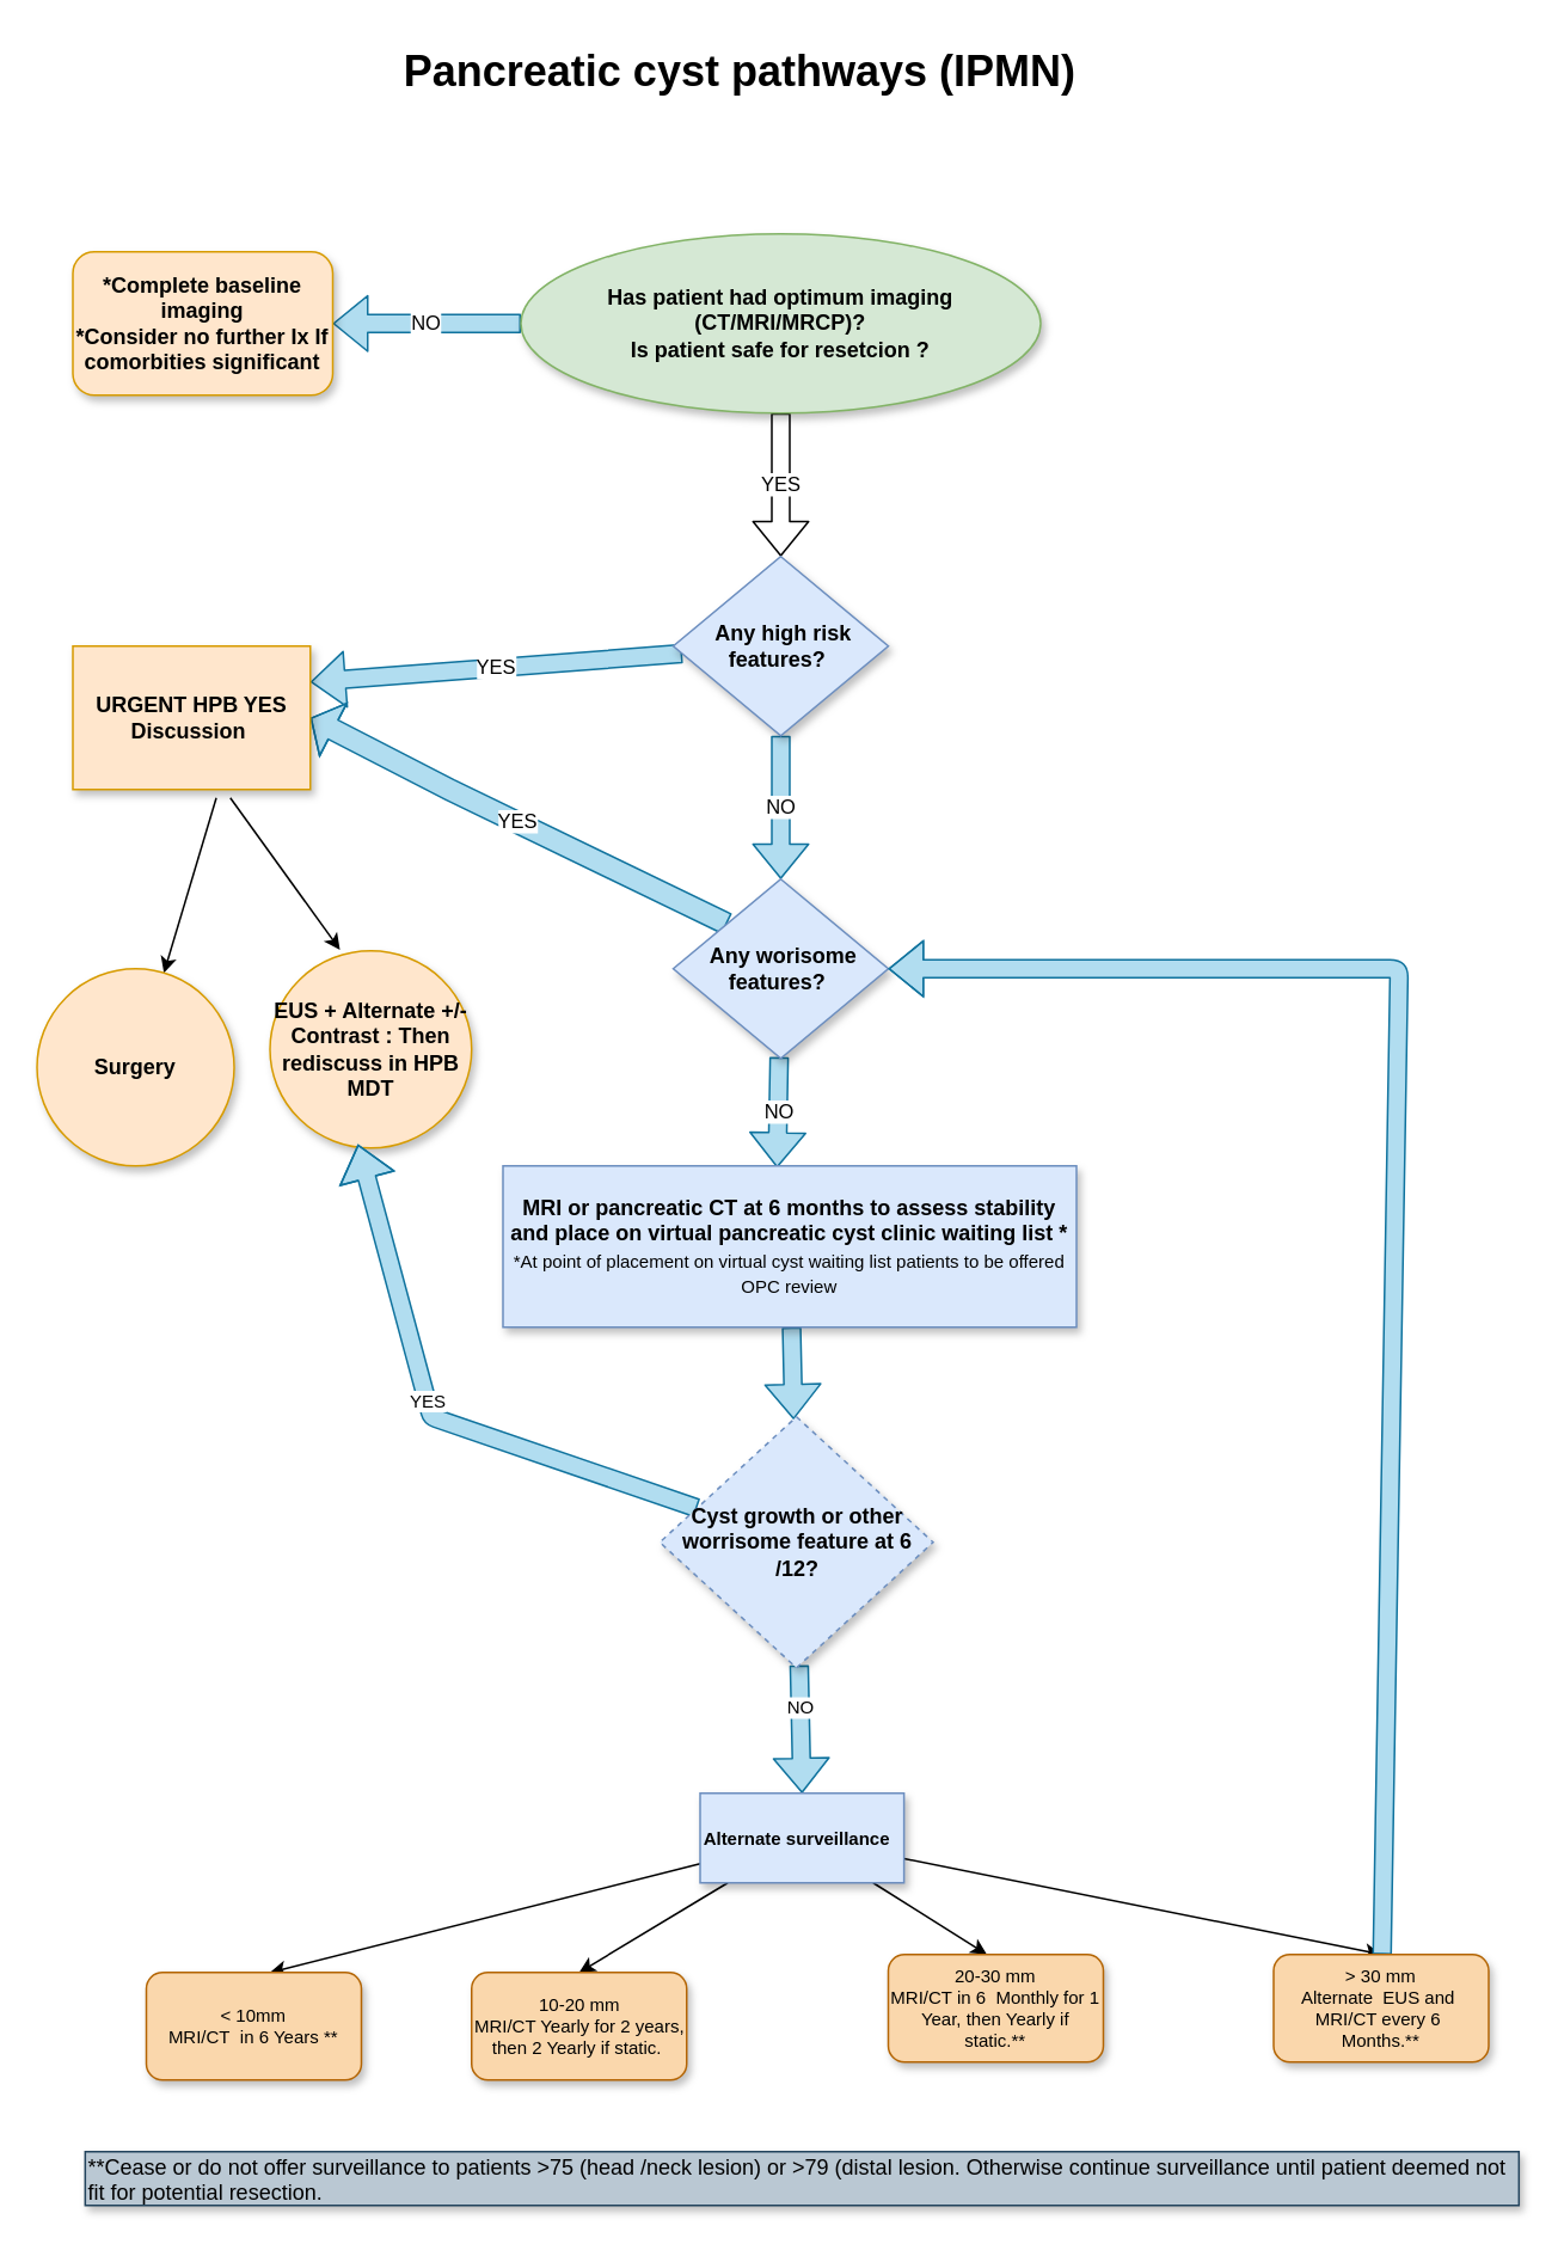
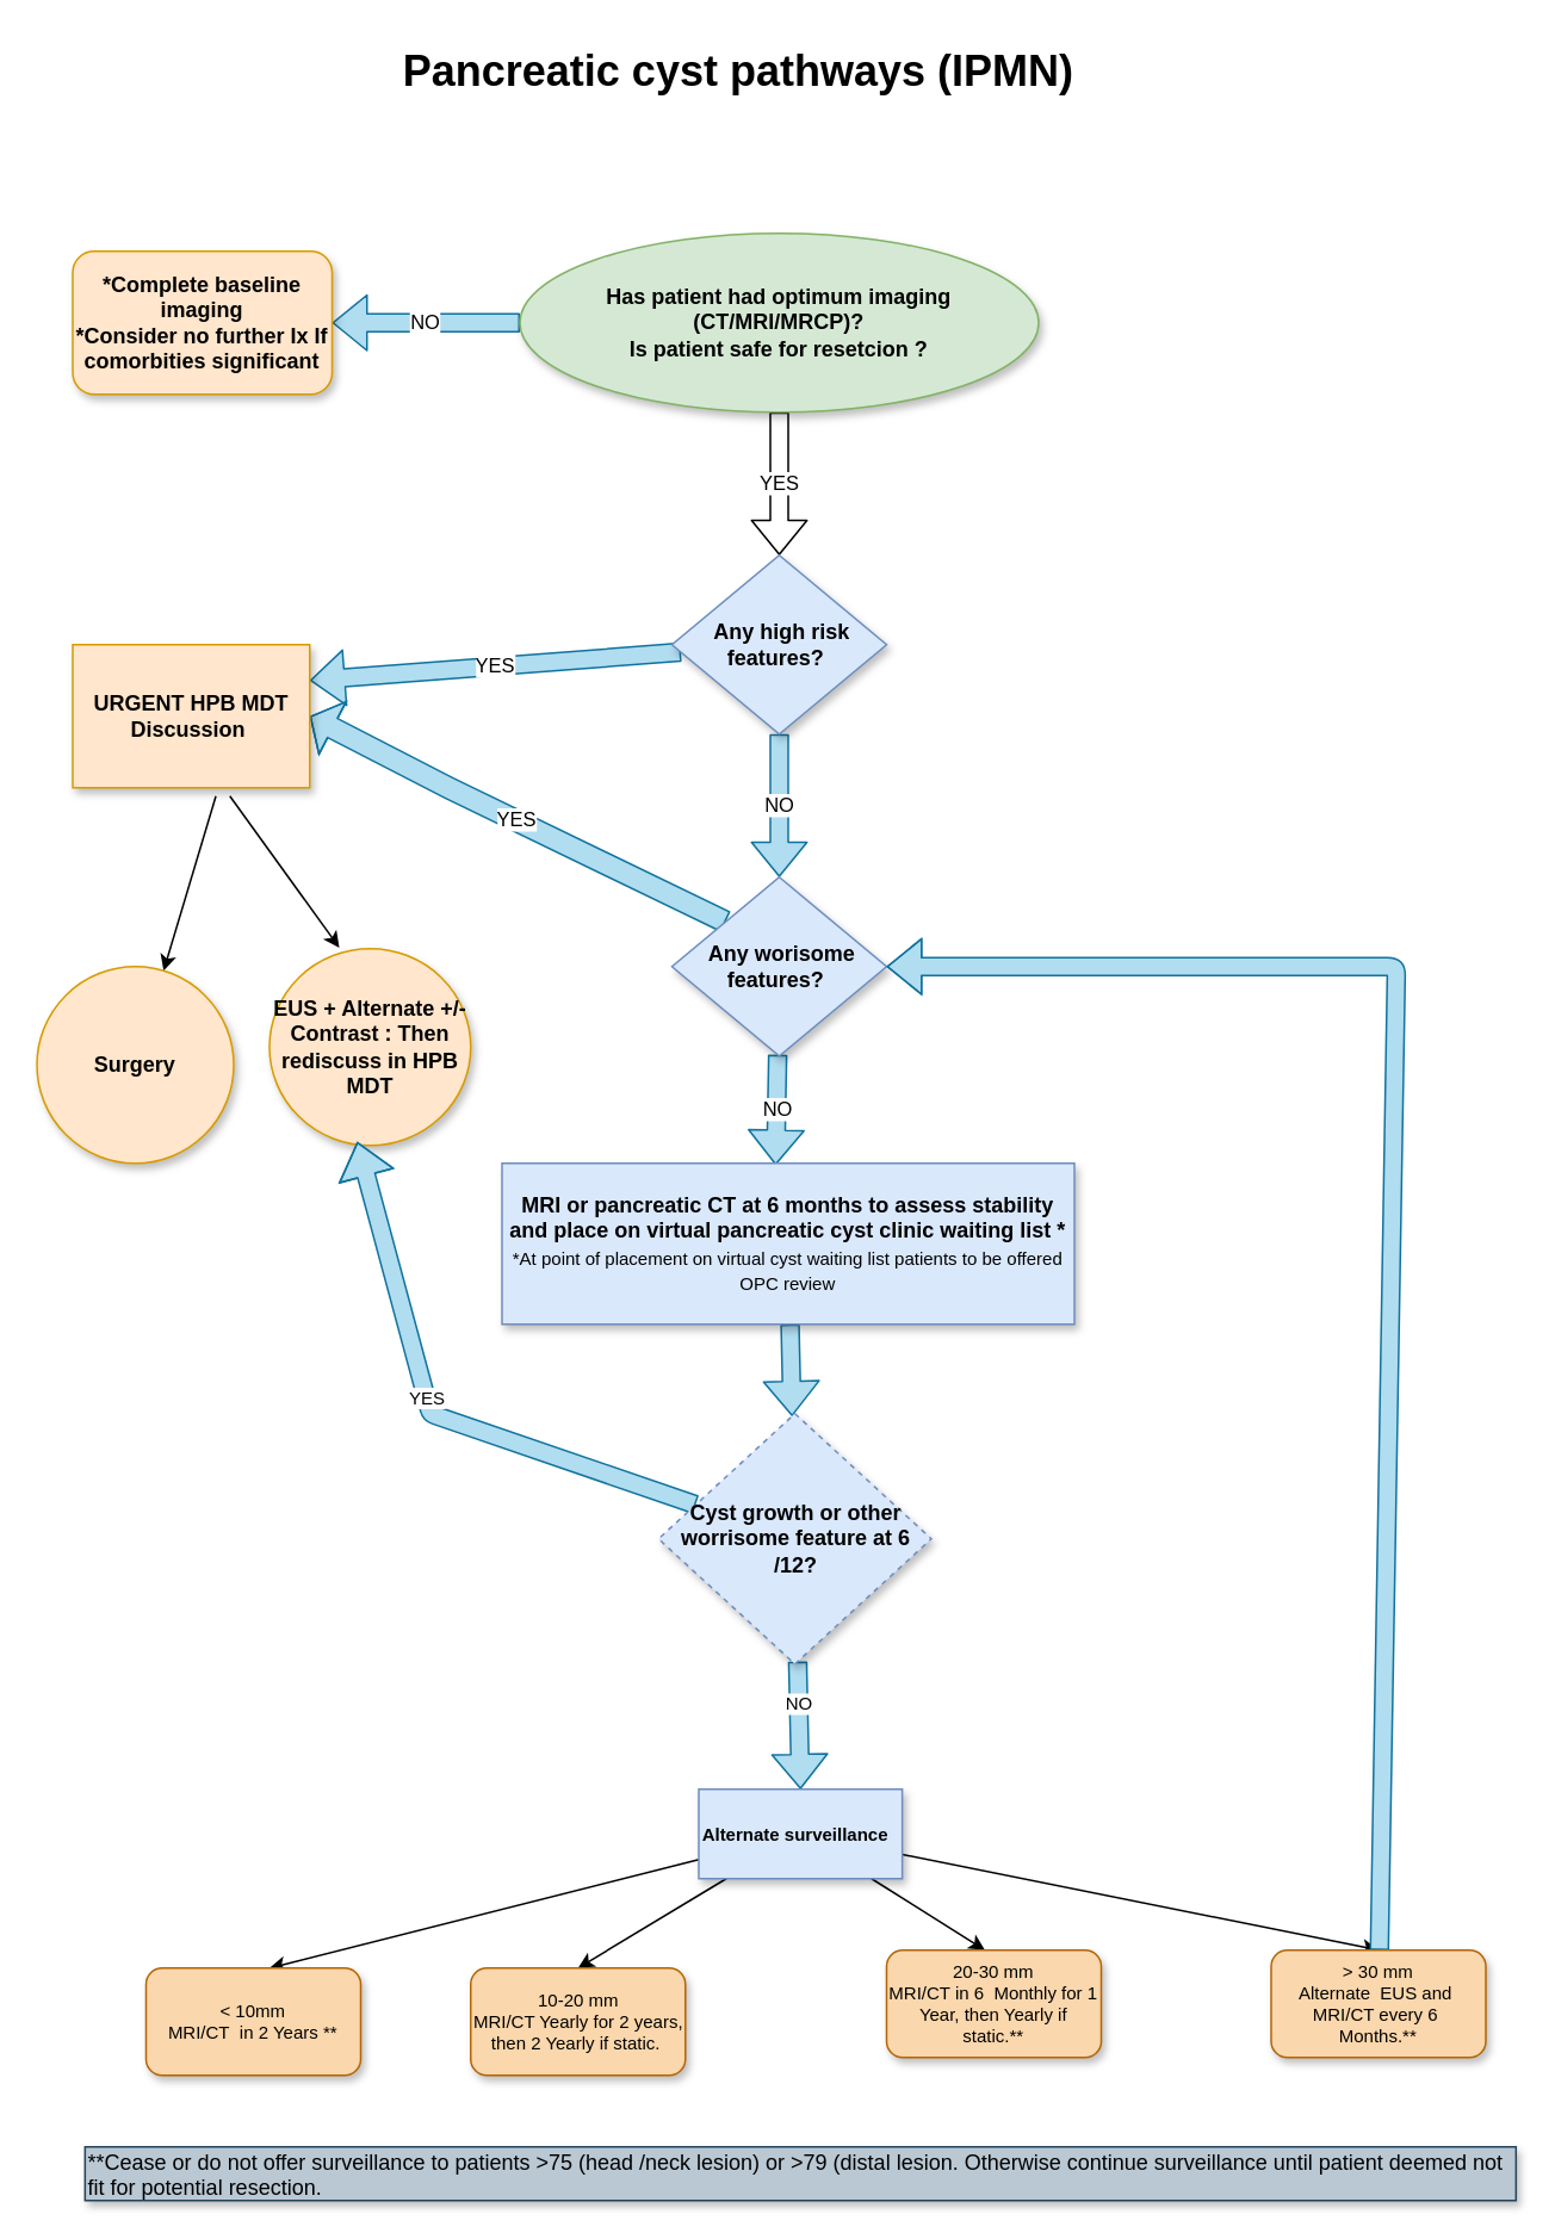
- <mxCell id="15" value="URGENT HPB YES Discussion&amp;nbsp;" style="whiteSpace=wrap;html=1;fillColor=#ffe6cc;strokeColor=#d79b00;fontStyle=1;shadow=1;" vertex="1" parent="1"><mxGeometry x="40" y="360" width="132.5" height="80" as="geometry" /></mxCell>
+ <mxCell id="15" value="URGENT HPB MDT Discussion&amp;nbsp;" style="whiteSpace=wrap;html=1;fillColor=#ffe6cc;strokeColor=#d79b00;fontStyle=1;shadow=1;" vertex="1" parent="1"><mxGeometry x="40" y="360" width="132.5" height="80" as="geometry" /></mxCell>
- <mxCell id="30" value="&amp;lt; 10mm&lt;br&gt;MRI/CT&amp;nbsp; in 6 Years **" style="rounded=1;whiteSpace=wrap;html=1;shadow=1;fontSize=10;fillColor=#fad7ac;strokeColor=#b46504;" vertex="1" parent="1"><mxGeometry x="81" y="1100" width="120" height="60" as="geometry" /></mxCell>
+ <mxCell id="30" value="&amp;lt; 10mm&lt;br&gt;MRI/CT&amp;nbsp; in 2 Years **" style="rounded=1;whiteSpace=wrap;html=1;shadow=1;fontSize=10;fillColor=#fad7ac;strokeColor=#b46504;" vertex="1" parent="1"><mxGeometry x="81" y="1100" width="120" height="60" as="geometry" /></mxCell>
